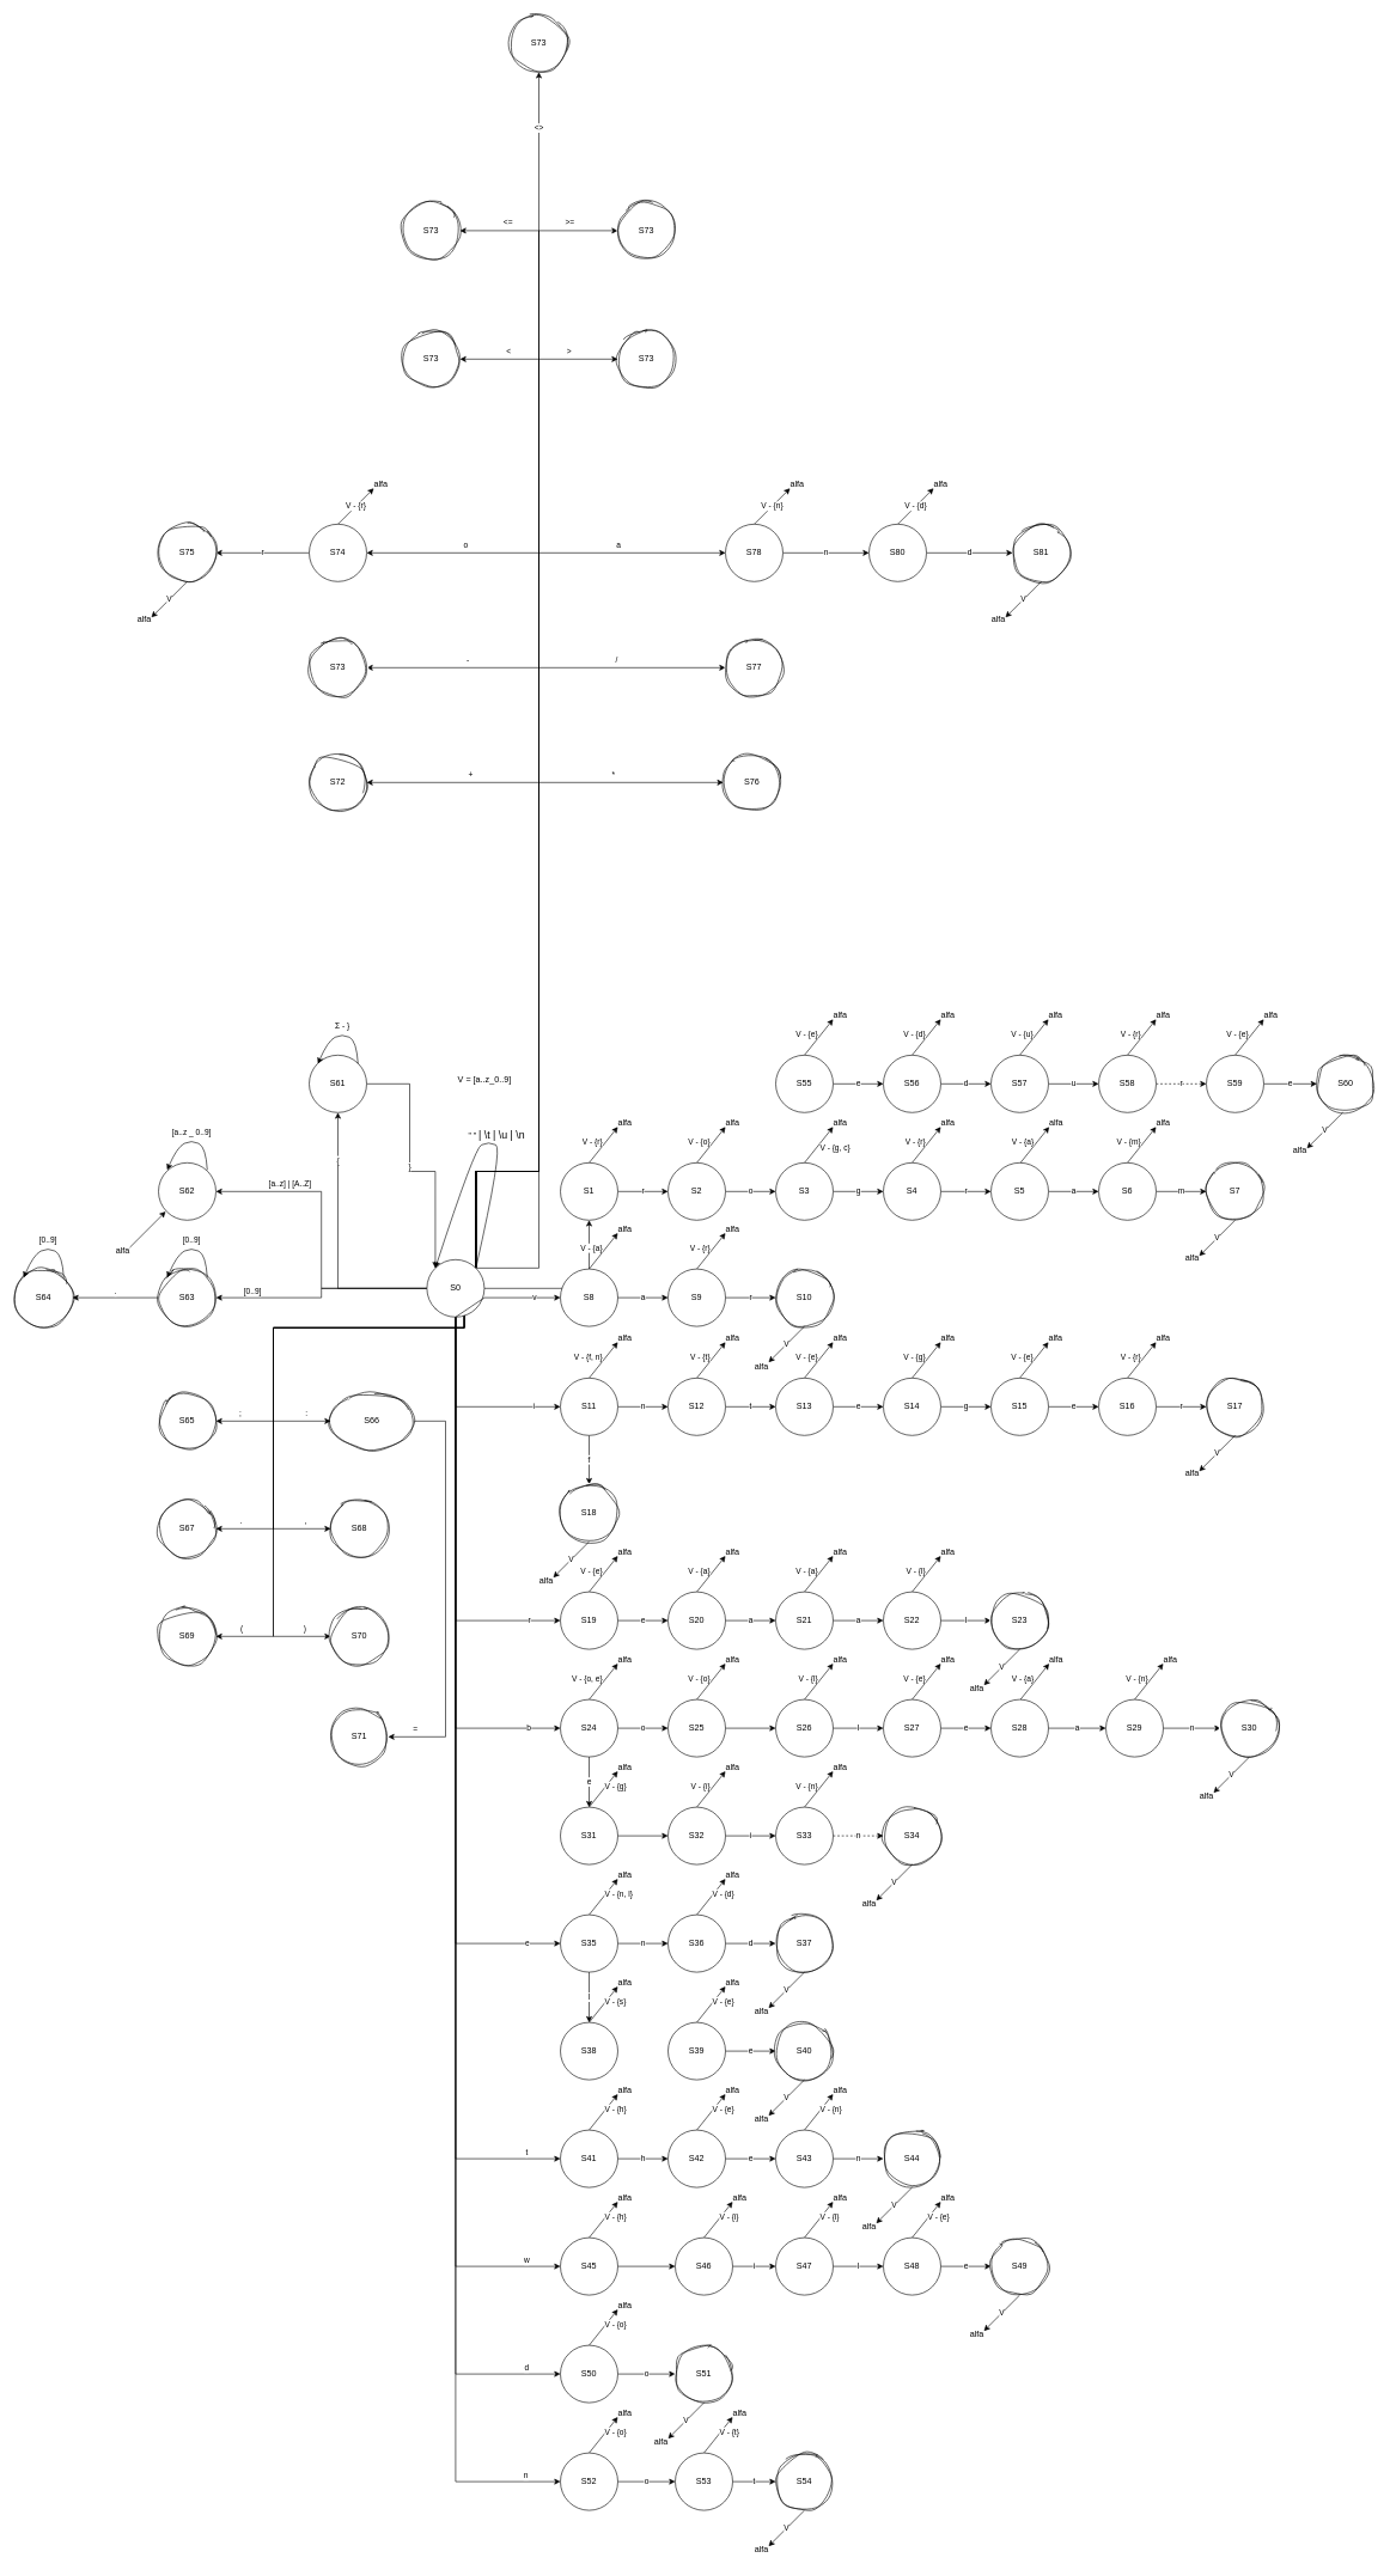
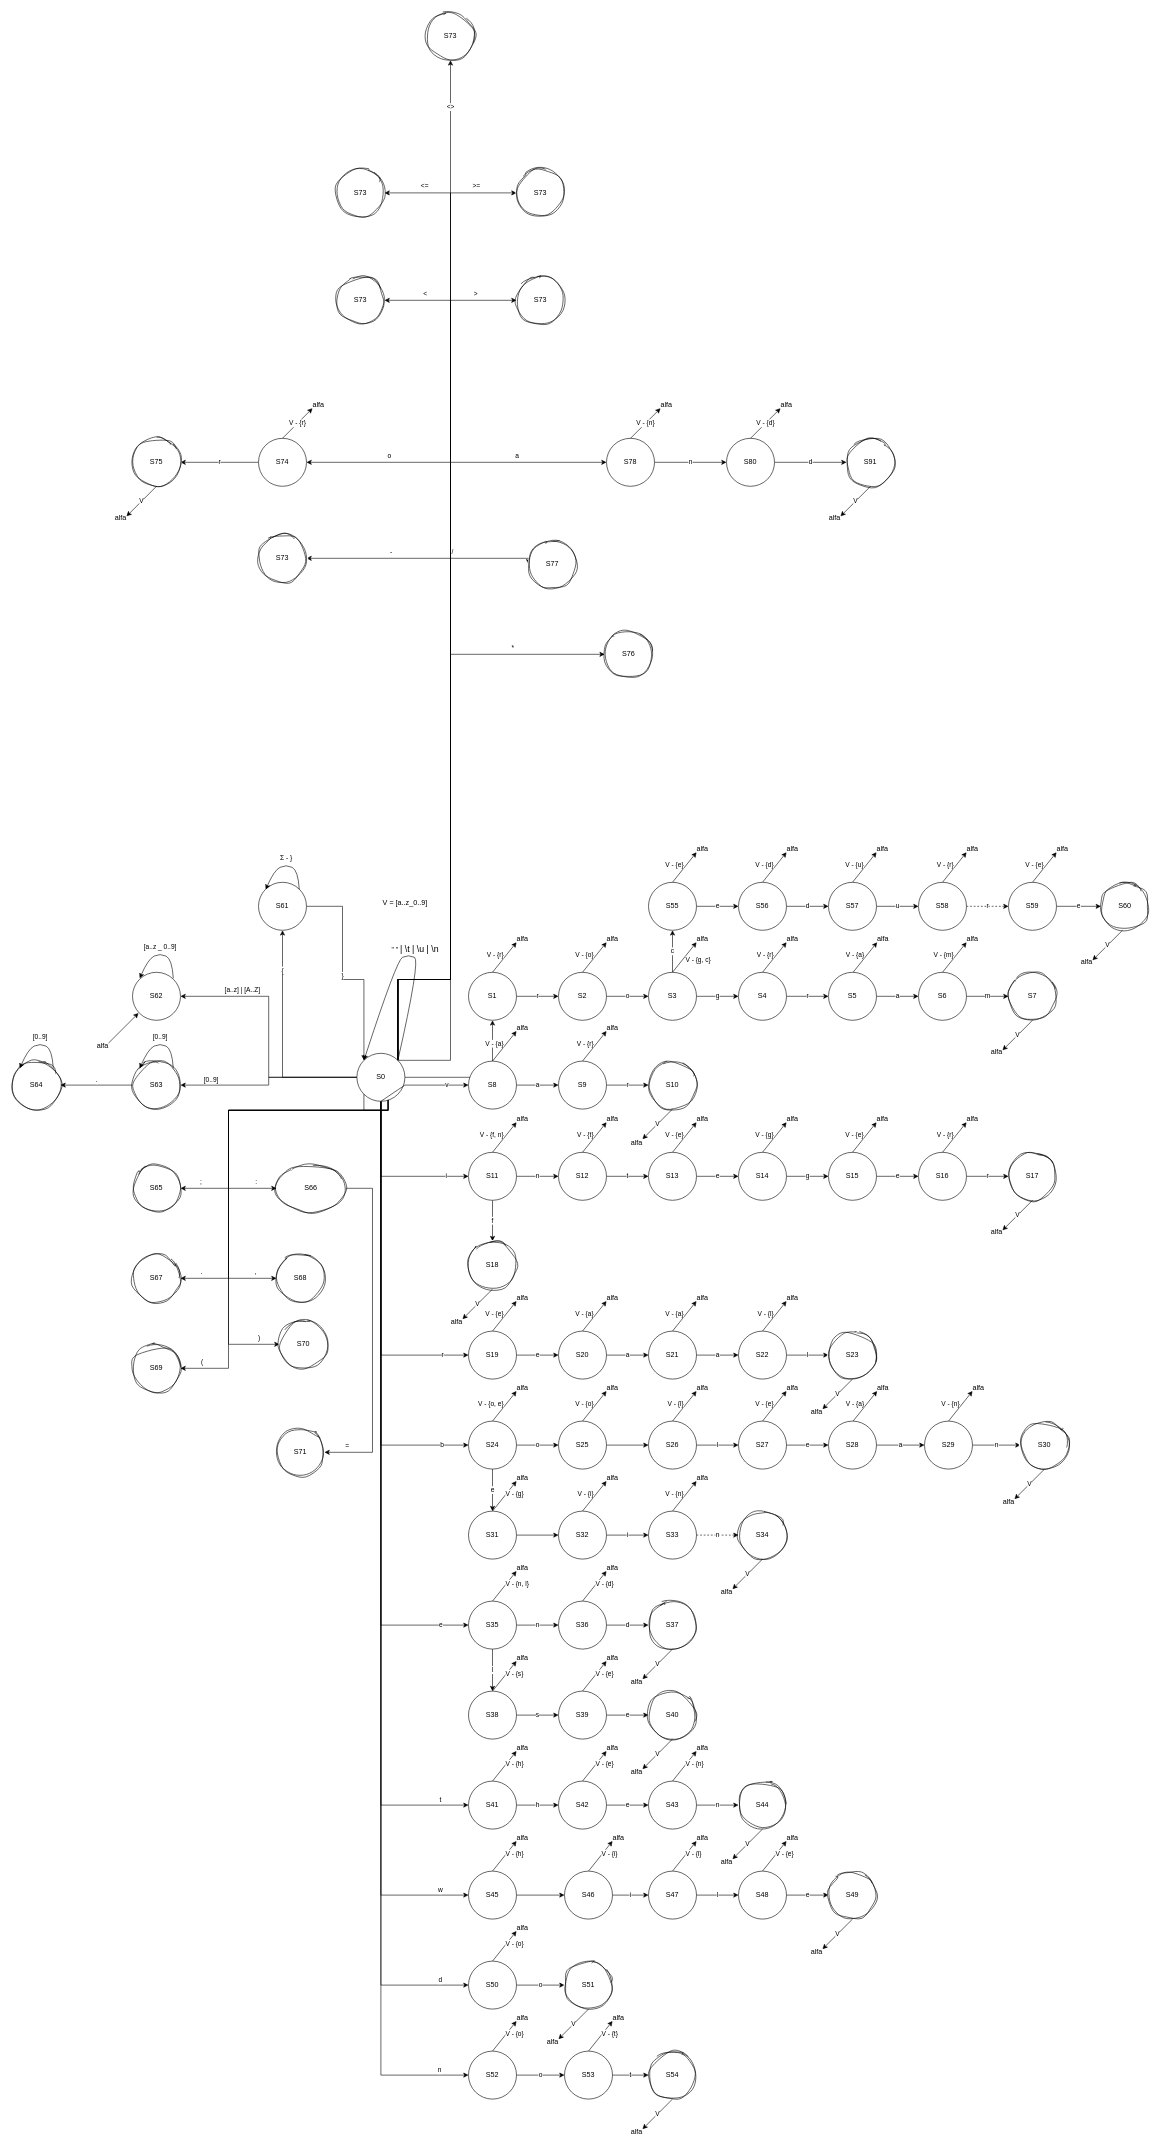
- <mxCell id="300" value="S81" style="ellipse;whiteSpace=wrap;html=1;aspect=fixed;sketch=1;curveFitting=1;jiggle=2;" vertex="1" parent="1"><mxGeometry x="1410" y="730" width="80" height="80" as="geometry" /></mxCell>
+ <mxCell id="300" value="S91" style="ellipse;whiteSpace=wrap;html=1;aspect=fixed;sketch=1;curveFitting=1;jiggle=2;" vertex="1" parent="1"><mxGeometry x="1410" y="730" width="80" height="80" as="geometry" /></mxCell>
- <mxCell id="295" value="S77" style="ellipse;whiteSpace=wrap;html=1;aspect=fixed;sketch=1;curveFitting=1;jiggle=2;" vertex="1" parent="1"><mxGeometry x="1010" y="890" width="80" height="80" as="geometry" /></mxCell>
+ <mxCell id="295" value="S77" style="ellipse;whiteSpace=wrap;html=1;aspect=fixed;sketch=1;curveFitting=1;jiggle=2;" vertex="1" parent="1"><mxGeometry x="880" y="900" width="80" height="80" as="geometry" /></mxCell>
- <mxCell id="285" value="S72" style="ellipse;whiteSpace=wrap;html=1;aspect=fixed;sketch=1;curveFitting=1;jiggle=2;" vertex="1" parent="1"><mxGeometry x="430" y="1050" width="80" height="80" as="geometry" /></mxCell>
- <mxCell id="20" value="+" style="edgeStyle=orthogonalEdgeStyle;rounded=0;orthogonalLoop=1;jettySize=auto;html=1;exitX=1;exitY=0;exitDx=0;exitDy=0;entryX=1;entryY=0.5;entryDx=0;entryDy=0;" edge="1" parent="1" source="31" target="285"><mxGeometry x="0.711" y="-10" relative="1" as="geometry"><Array as="points"><mxPoint x="750" y="1632" /><mxPoint x="750" y="1090" /></Array><mxPoint as="offset" /></mxGeometry></mxCell>
+ <mxCell id="42" value="c" style="edgeStyle=orthogonalEdgeStyle;rounded=0;orthogonalLoop=1;jettySize=auto;html=1;" edge="1" parent="1" source="43" target="243"><mxGeometry relative="1" as="geometry" /></mxCell>
- <mxCell id="283" value="S70" style="ellipse;whiteSpace=wrap;html=1;aspect=fixed;sketch=1;curveFitting=1;jiggle=2;" vertex="1" parent="1"><mxGeometry x="460" y="2240" width="80" height="80" as="geometry" /></mxCell>
+ <mxCell id="283" value="S70" style="ellipse;whiteSpace=wrap;html=1;aspect=fixed;sketch=1;curveFitting=1;jiggle=2;" vertex="1" parent="1"><mxGeometry x="465" y="2200" width="80" height="80" as="geometry" /></mxCell>
+ <mxCell id="179" value="s" style="edgeStyle=orthogonalEdgeStyle;rounded=0;orthogonalLoop=1;jettySize=auto;html=1;" edge="1" parent="1" source="180" target="184"><mxGeometry relative="1" as="geometry" /></mxCell>
